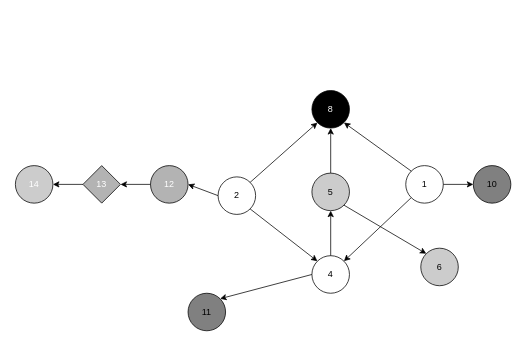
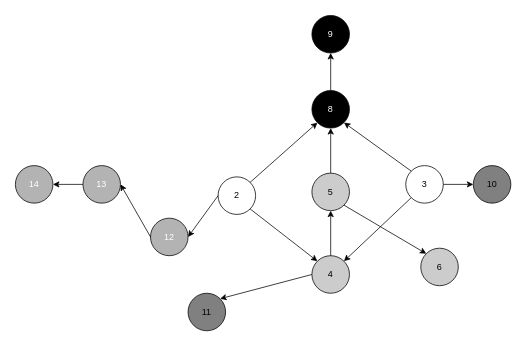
+ <mxCell id="9" value="&lt;font color=&quot;#ffffff&quot;&gt;9&lt;/font&gt;" style="ellipse;whiteSpace=wrap;html=1;aspect=fixed;fillColor=#000000;" parent="1" vertex="1"><mxGeometry x="415" y="20" width="50" height="50" as="geometry" /></mxCell>
+ <mxCell id="23" value="" style="endArrow=classic;html=1;rounded=0;entryX=0.5;entryY=1;entryDx=0;entryDy=0;exitX=0.5;exitY=0;exitDx=0;exitDy=0;" parent="1" source="8" target="9" edge="1"><mxGeometry width="50" height="50" relative="1" as="geometry"><mxPoint x="340" y="295" as="sourcePoint" /><mxPoint x="280" y="295" as="targetPoint" /></mxGeometry></mxCell>
- <mxCell id="12" value="&lt;font color=&quot;#ffffff&quot;&gt;14&lt;/font&gt;" style="ellipse;whiteSpace=wrap;html=1;aspect=fixed;strokeColor=#000000;shadow=0;fillColor=#cccccc;" parent="1" vertex="1"><mxGeometry x="20" y="220" width="50" height="50" as="geometry" /></mxCell>
+ <mxCell id="12" value="&lt;font color=&quot;#ffffff&quot;&gt;14&lt;/font&gt;" style="ellipse;whiteSpace=wrap;html=1;aspect=fixed;strokeColor=#000000;shadow=0;fillColor=#B3B3B3;" parent="1" vertex="1"><mxGeometry x="20" y="220" width="50" height="50" as="geometry" /></mxCell>
- <mxCell id="11" value="&lt;font color=&quot;#ffffff&quot;&gt;13&lt;/font&gt;" style="rhombus;whiteSpace=wrap;html=1;aspect=fixed;fillColor=#B3B3B3;" parent="1" vertex="1"><mxGeometry x="110" y="220" width="50" height="50" as="geometry" /></mxCell>
+ <mxCell id="11" value="&lt;font color=&quot;#ffffff&quot;&gt;13&lt;/font&gt;" style="ellipse;whiteSpace=wrap;html=1;aspect=fixed;fillColor=#B3B3B3;" parent="1" vertex="1"><mxGeometry x="110" y="220" width="50" height="50" as="geometry" /></mxCell>
- <mxCell id="10" value="&lt;font color=&quot;#ffffff&quot;&gt;12&lt;/font&gt;" style="ellipse;whiteSpace=wrap;html=1;aspect=fixed;fillColor=#B3B3B3;" parent="1" vertex="1"><mxGeometry x="200" y="220" width="50" height="50" as="geometry" /></mxCell>
+ <mxCell id="10" value="&lt;font color=&quot;#ffffff&quot;&gt;12&lt;/font&gt;" style="ellipse;whiteSpace=wrap;html=1;aspect=fixed;fillColor=#B3B3B3;" parent="1" vertex="1"><mxGeometry x="200" y="290" width="50" height="50" as="geometry" /></mxCell>
- <mxCell id="3" value="1" style="ellipse;whiteSpace=wrap;html=1;aspect=fixed;fillColor=#FFFFFF;" parent="1" vertex="1"><mxGeometry x="540" y="220" width="50" height="50" as="geometry" /></mxCell>
+ <mxCell id="3" value="3" style="ellipse;whiteSpace=wrap;html=1;aspect=fixed;fillColor=#FFFFFF;" parent="1" vertex="1"><mxGeometry x="540" y="220" width="50" height="50" as="geometry" /></mxCell>
- <mxCell id="4" value="4" style="ellipse;whiteSpace=wrap;html=1;aspect=fixed;strokeColor=#000000;fillColor=#ffffff;" parent="1" vertex="1"><mxGeometry x="415" y="340" width="50" height="50" as="geometry" /></mxCell>
+ <mxCell id="4" value="4" style="ellipse;whiteSpace=wrap;html=1;aspect=fixed;strokeColor=#000000;fillColor=#CCCCCC;" parent="1" vertex="1"><mxGeometry x="415" y="340" width="50" height="50" as="geometry" /></mxCell>
